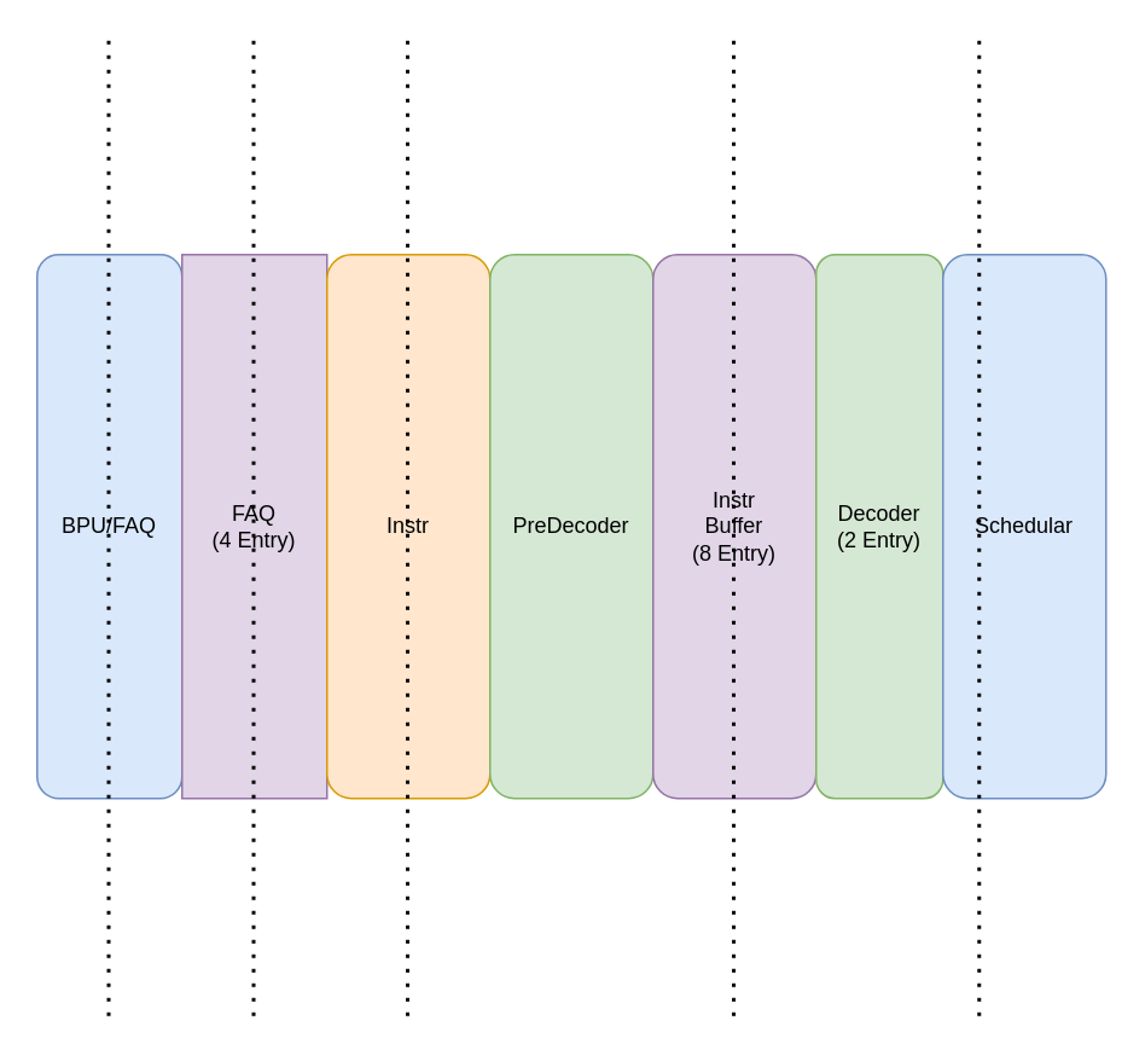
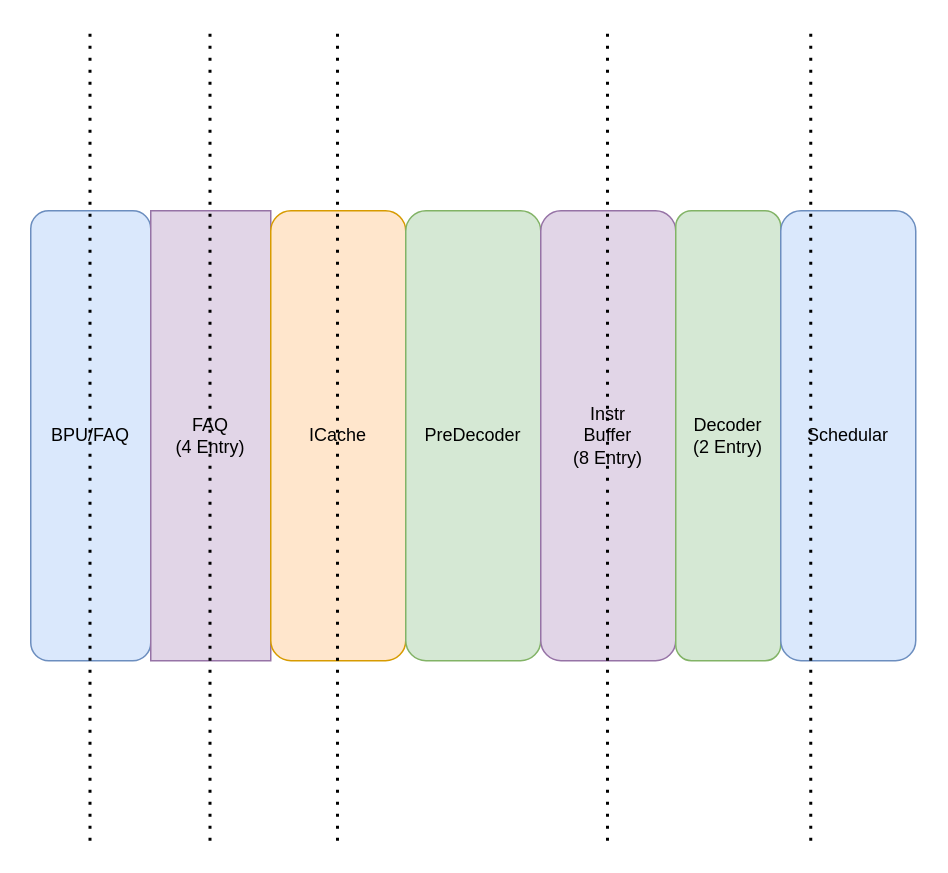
- <mxCell id="4" value="Instr" style="rounded=1;whiteSpace=wrap;html=1;fillColor=#ffe6cc;strokeColor=#d79b00;" vertex="1" parent="1"><mxGeometry x="180" y="140" width="90" height="300" as="geometry" /></mxCell>
+ <mxCell id="4" value="ICache" style="rounded=1;whiteSpace=wrap;html=1;fillColor=#ffe6cc;strokeColor=#d79b00;" vertex="1" parent="1"><mxGeometry x="180" y="140" width="90" height="300" as="geometry" /></mxCell>
